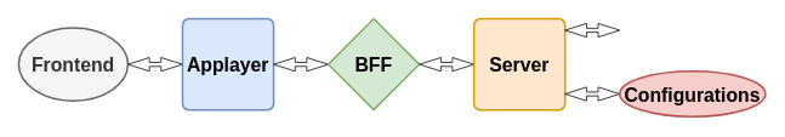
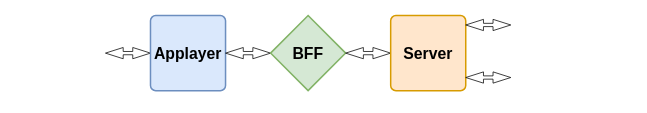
- <mxCell id="2" value="&lt;b&gt;&lt;font style=&quot;font-size: 21px;&quot;&gt;Frontend&lt;/font&gt;&lt;/b&gt;" style="strokeWidth=2;html=1;shape=mxgraph.flowchart.start_1;whiteSpace=wrap;fillColor=#f5f5f5;fontColor=#333333;strokeColor=#666666;" parent="1" vertex="1"><mxGeometry x="20" y="30" width="120" height="80" as="geometry" /></mxCell>
- <mxCell id="11" value="&lt;b&gt;Configurations&lt;/b&gt;" style="strokeWidth=2;html=1;shape=mxgraph.flowchart.start_1;whiteSpace=wrap;fontSize=21;fillColor=#f8cecc;strokeColor=#b85450;" parent="1" vertex="1"><mxGeometry x="680" y="77.5" width="160" height="50" as="geometry" /></mxCell>
